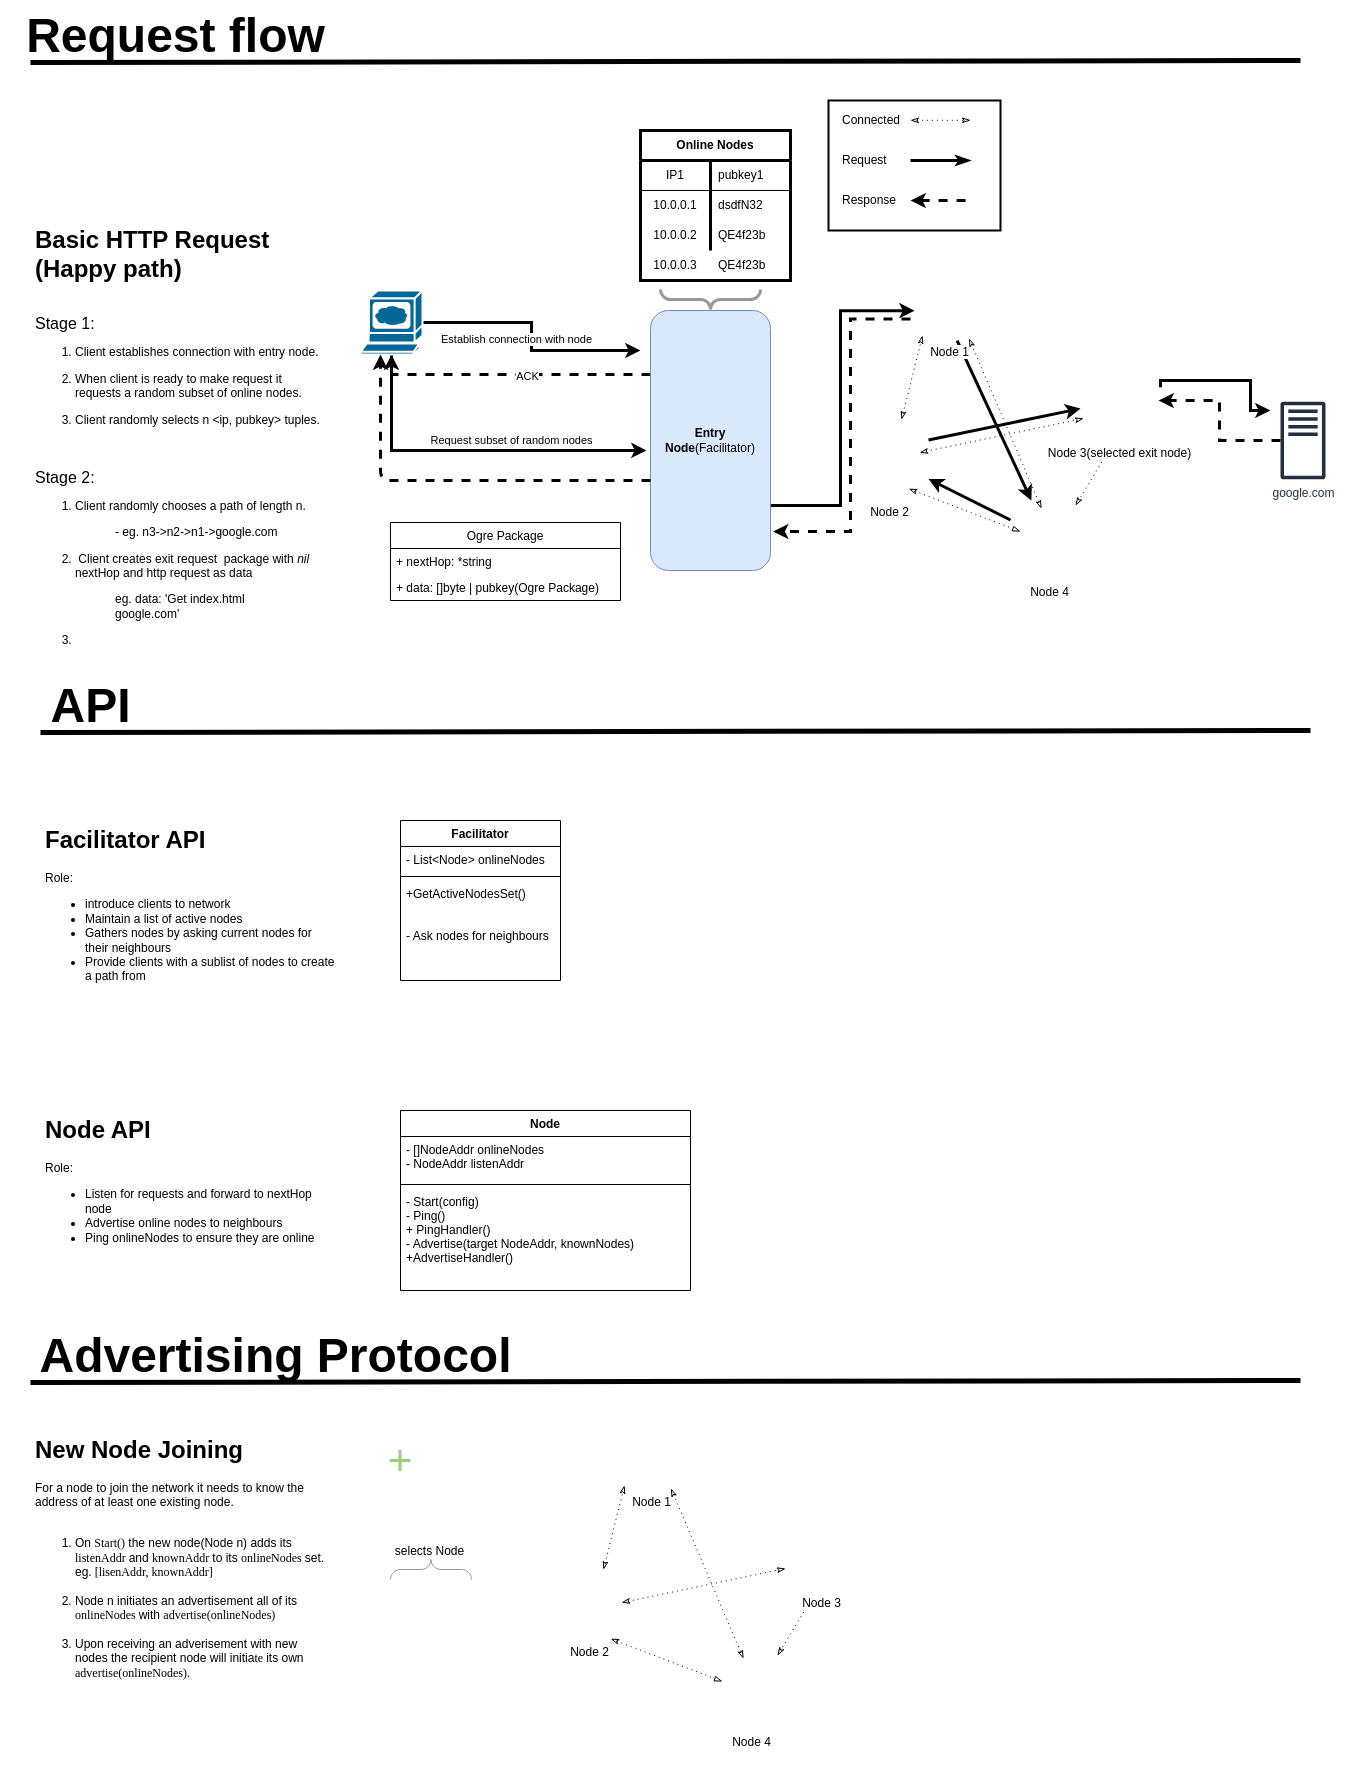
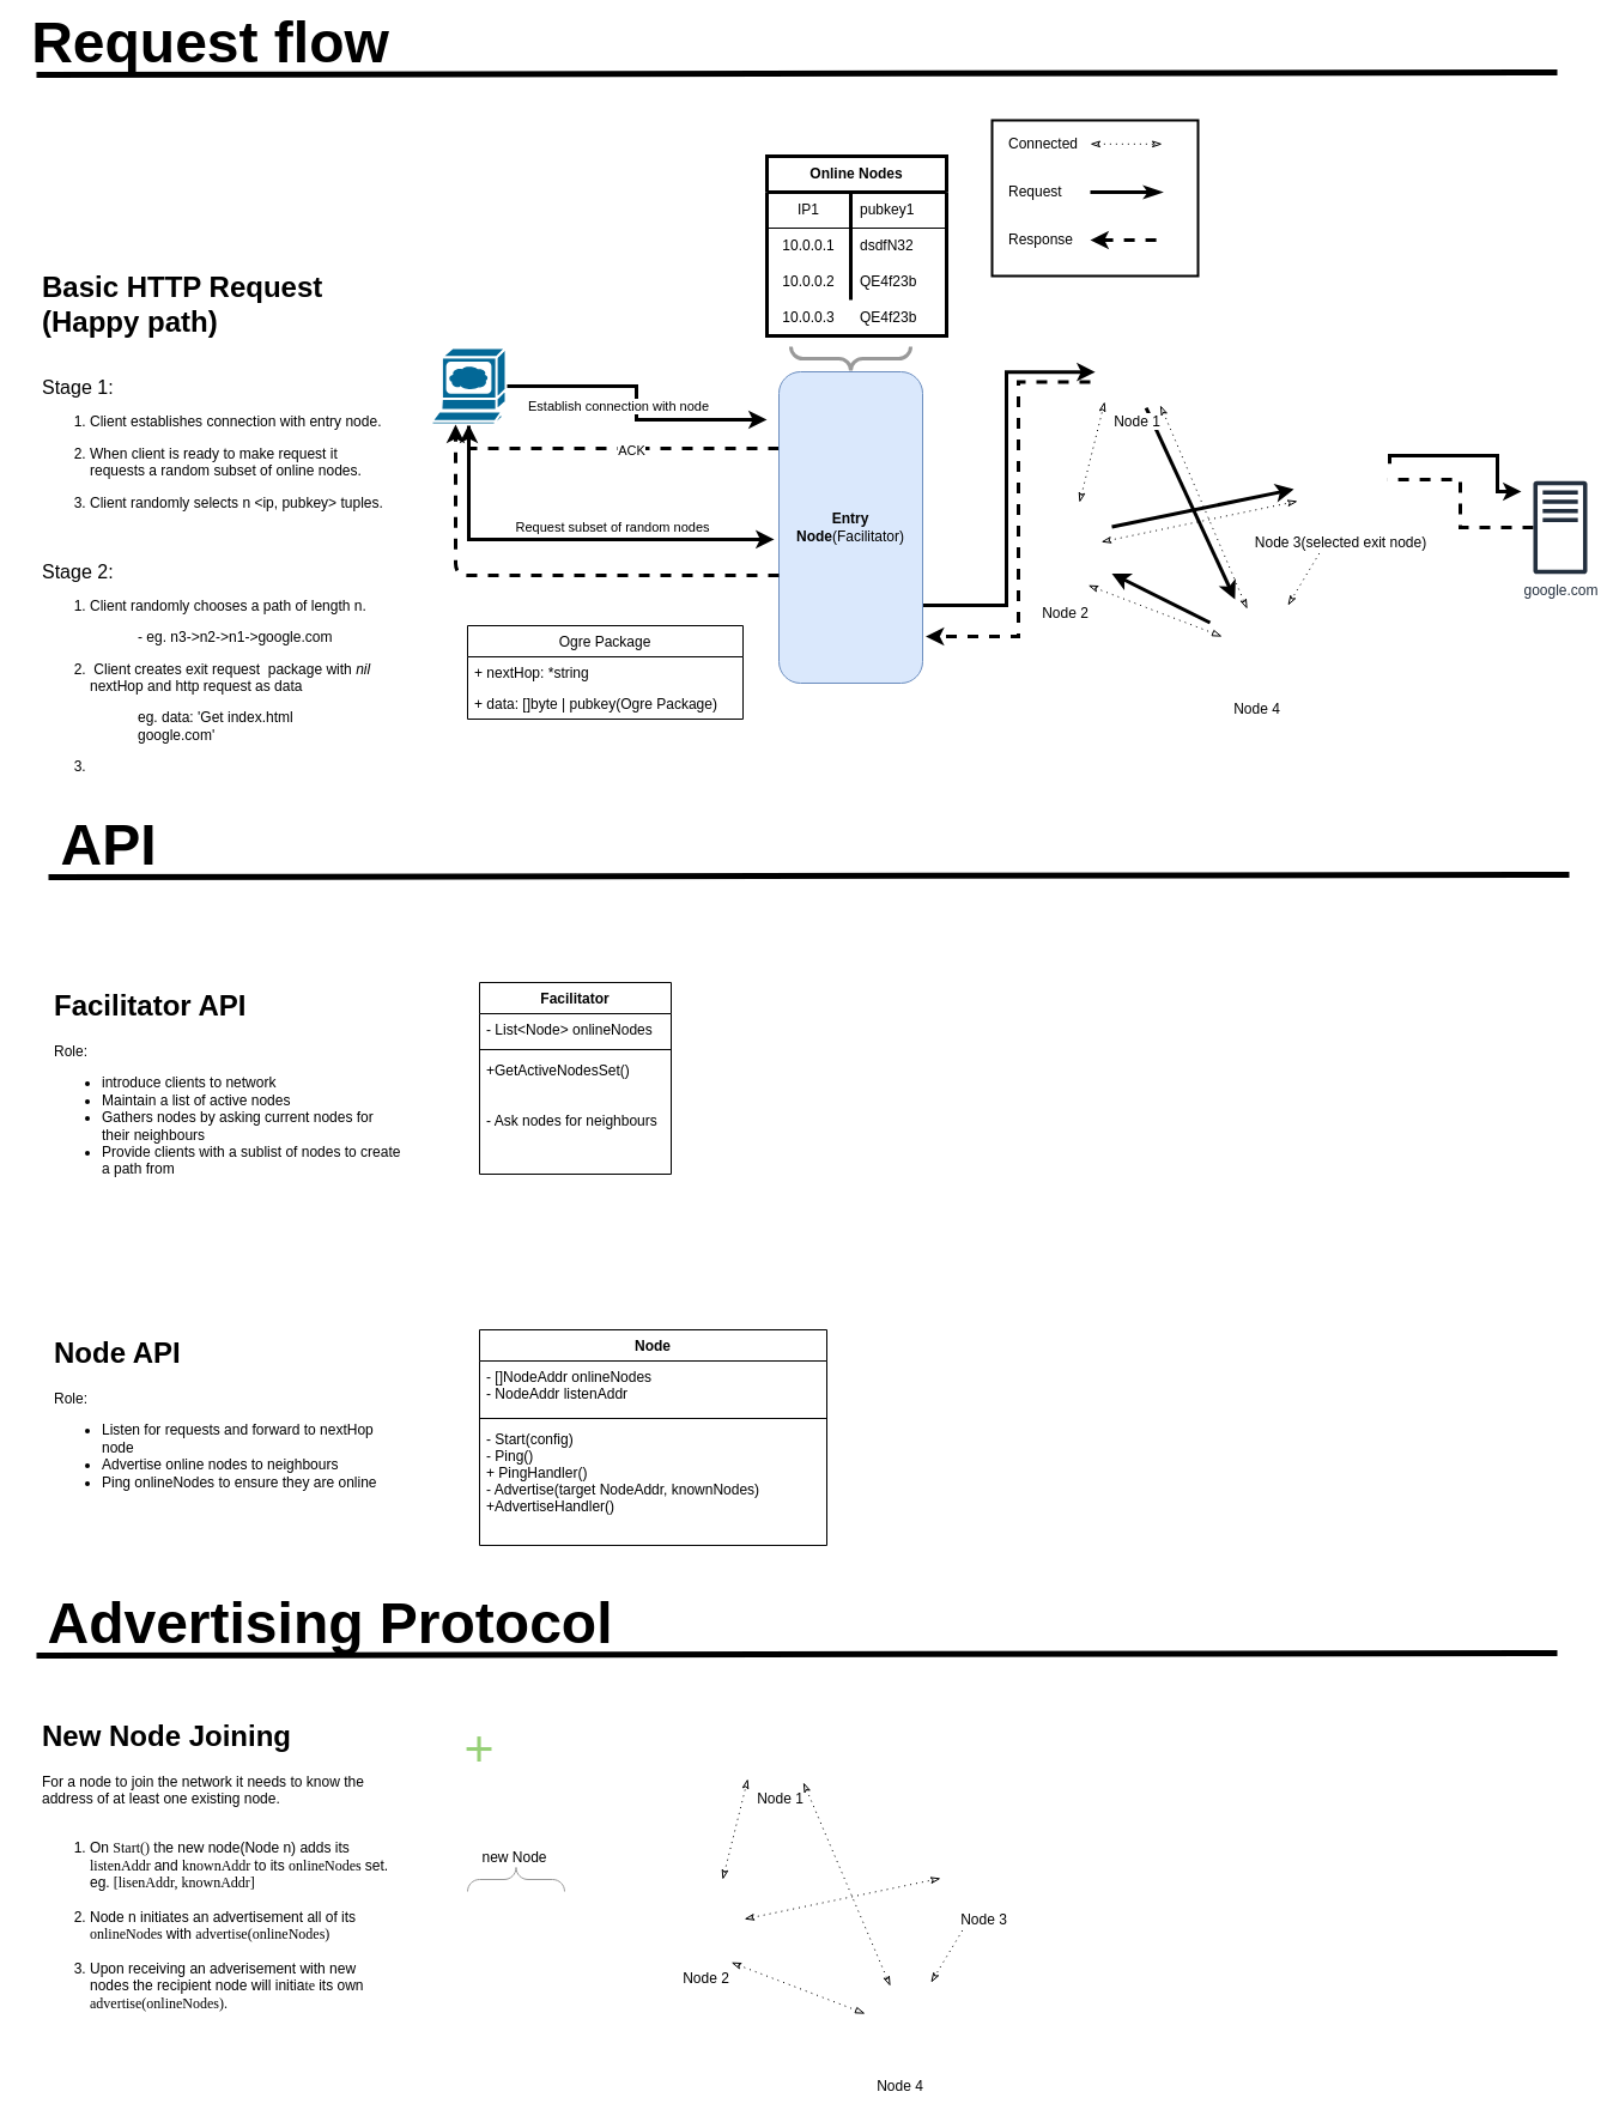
- <mxCell id="11" style="edgeStyle=orthogonalEdgeStyle;rounded=0;orthogonalLoop=1;jettySize=auto;html=1;entryX=1;entryY=0.5;entryDx=0;entryDy=0;startArrow=none;startFill=0;endArrow=classic;endFill=1;strokeWidth=3;dashed=1;" parent="1" source="12" target="34" edge="1"><mxGeometry relative="1" as="geometry" /></mxCell>
+ <mxCell id="11" style="edgeStyle=orthogonalEdgeStyle;rounded=0;orthogonalLoop=1;jettySize=auto;html=1;entryX=1;entryY=0.5;entryDx=0;entryDy=0;startArrow=none;startFill=0;endArrow=none;endFill=1;strokeWidth=3;dashed=1;" parent="1" source="12" target="34" edge="1"><mxGeometry relative="1" as="geometry" /></mxCell>
- <mxCell id="70" value="selects Node" style="shape=image;html=1;verticalAlign=top;verticalLabelPosition=bottom;labelBackgroundColor=#ffffff;imageAspect=0;aspect=fixed;image=https://cdn3.iconfinder.com/data/icons/fantasy-and-role-play-game-adventure-quest/512/Orc-128.png" parent="1" vertex="1"><mxGeometry y="1459" width="78" height="78" as="geometry" x="390" /></mxCell>
+ <mxCell id="70" value="new Node" style="shape=image;html=1;verticalAlign=top;verticalLabelPosition=bottom;labelBackgroundColor=#ffffff;imageAspect=0;aspect=fixed;image=https://cdn3.iconfinder.com/data/icons/fantasy-and-role-play-game-adventure-quest/512/Orc-128.png" parent="1" vertex="1"><mxGeometry y="1459" width="78" height="78" as="geometry" x="390" /></mxCell>
